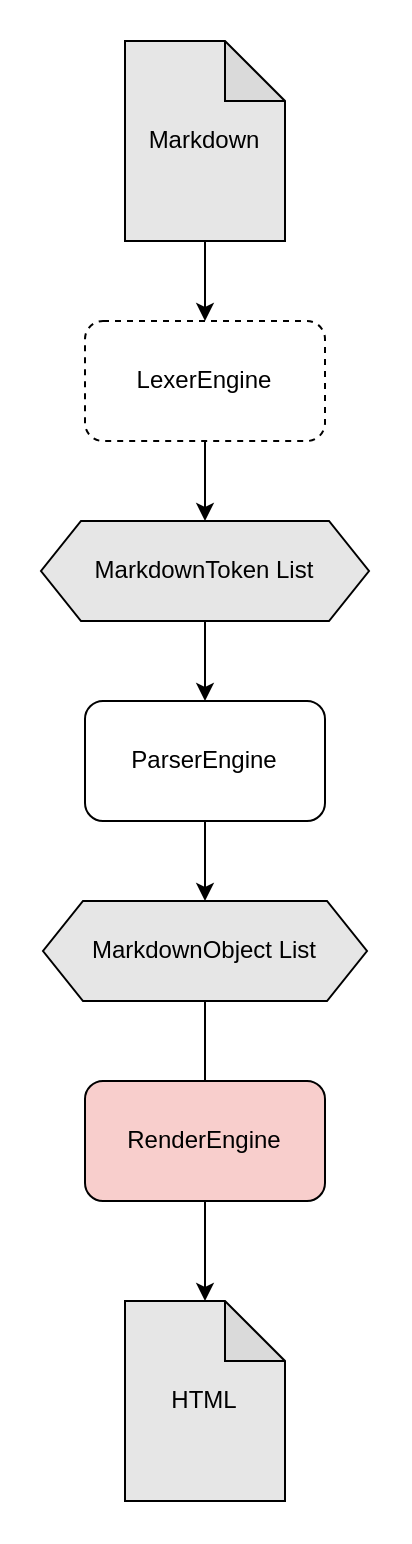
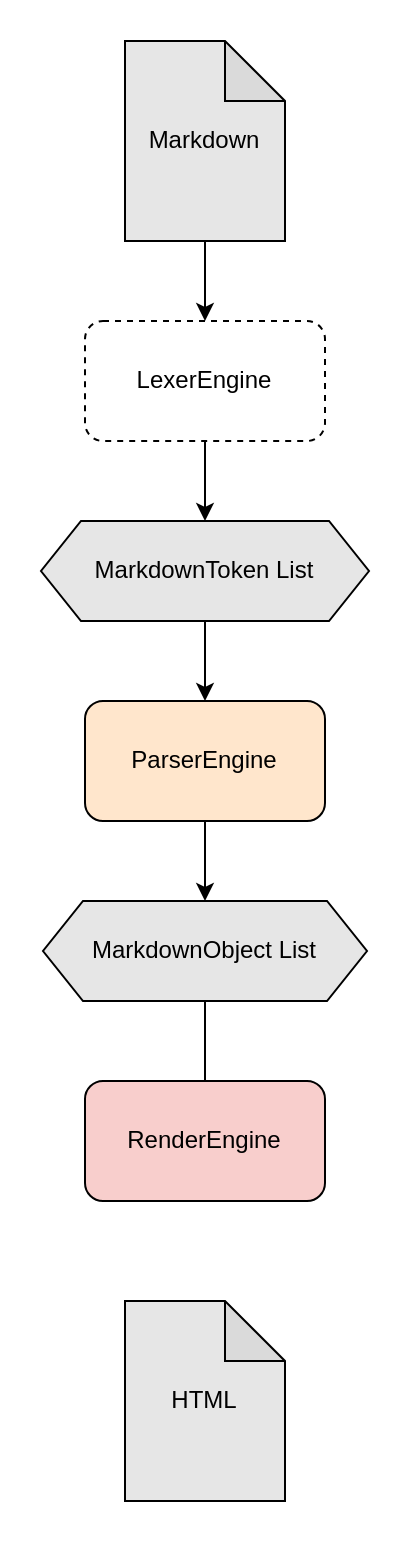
- <mxCell id="9" value="ParserEngine" style="rounded=1;whiteSpace=wrap;html=1;" vertex="1" parent="1"><mxGeometry x="42" y="350" width="120" height="60" as="geometry" /></mxCell>
+ <mxCell id="9" value="ParserEngine" style="rounded=1;whiteSpace=wrap;html=1;fillColor=#ffe6cc;" vertex="1" parent="1"><mxGeometry x="42" y="350" width="120" height="60" as="geometry" /></mxCell>
- <mxCell id="12" style="edgeStyle=orthogonalEdgeStyle;rounded=0;orthogonalLoop=1;jettySize=auto;html=1;entryX=0.5;entryY=0;entryDx=0;entryDy=0;entryPerimeter=0;" edge="1" parent="1" source="13" target="14"><mxGeometry relative="1" as="geometry" /></mxCell>
